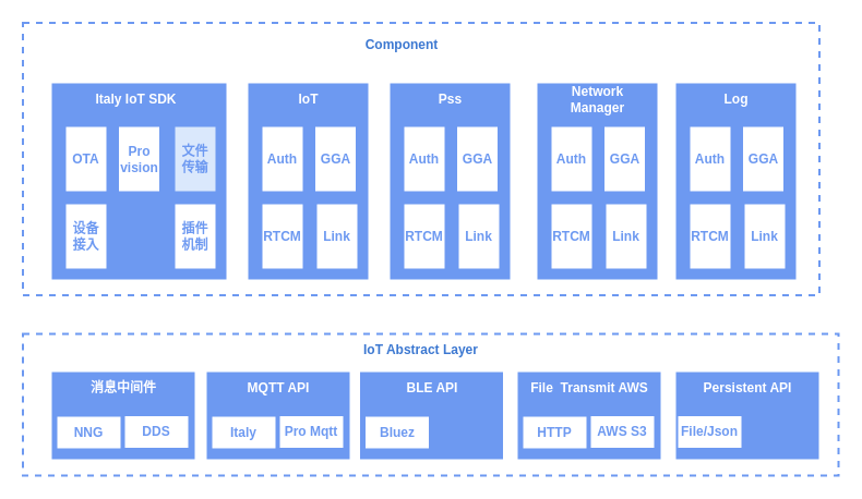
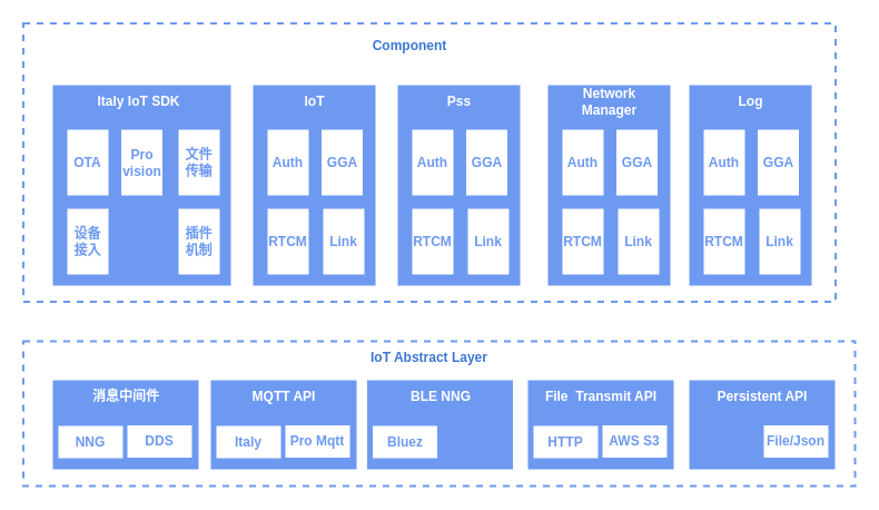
- <mxCell id="12" value="文件传输" style="rounded=0;whiteSpace=wrap;html=1;strokeColor=none;fontColor=#6D99F1;fontStyle=1;fillColor=#dae8fc;" vertex="1" parent="1"><mxGeometry x="160" y="116" width="37" height="59" as="geometry" /></mxCell>
+ <mxCell id="12" value="文件传输" style="rounded=0;whiteSpace=wrap;html=1;strokeColor=none;fontColor=#6D99F1;fontStyle=1" vertex="1" parent="1"><mxGeometry x="160" y="116" width="37" height="59" as="geometry" /></mxCell>
- <mxCell id="48" value="BLE API" style="text;html=1;strokeColor=none;fillColor=none;align=center;verticalAlign=middle;whiteSpace=wrap;rounded=0;fontColor=#FFFFFF;fontStyle=1;movable=1;resizable=1;rotatable=1;deletable=1;editable=1;locked=0;connectable=1;" vertex="1" parent="1"><mxGeometry x="330.5" y="341" width="130" height="30" as="geometry" /></mxCell>
+ <mxCell id="48" value="BLE NNG" style="text;html=1;strokeColor=none;fillColor=none;align=center;verticalAlign=middle;whiteSpace=wrap;rounded=0;fontColor=#FFFFFF;fontStyle=1;movable=1;resizable=1;rotatable=1;deletable=1;editable=1;locked=0;connectable=1;" vertex="1" parent="1"><mxGeometry x="330.5" y="341" width="130" height="30" as="geometry" /></mxCell>
- <mxCell id="51" value="File&amp;nbsp; Transmit AWS" style="text;html=1;strokeColor=none;fillColor=none;align=center;verticalAlign=middle;whiteSpace=wrap;rounded=0;fontColor=#FFFFFF;fontStyle=1;movable=1;resizable=1;rotatable=1;deletable=1;editable=1;locked=0;connectable=1;" vertex="1" parent="1"><mxGeometry x="475" y="341" width="130" height="30" as="geometry" /></mxCell>
+ <mxCell id="51" value="File&amp;nbsp; Transmit API" style="text;html=1;strokeColor=none;fillColor=none;align=center;verticalAlign=middle;whiteSpace=wrap;rounded=0;fontColor=#FFFFFF;fontStyle=1;movable=1;resizable=1;rotatable=1;deletable=1;editable=1;locked=0;connectable=1;" vertex="1" parent="1"><mxGeometry x="475" y="341" width="130" height="30" as="geometry" /></mxCell>
- <mxCell id="56" value="File/Json" style="rounded=0;whiteSpace=wrap;html=1;strokeColor=none;fontColor=#6D99F1;fontStyle=1" vertex="1" parent="1"><mxGeometry x="621" y="381.5" width="58" height="29" as="geometry" /></mxCell>
+ <mxCell id="56" value="File/Json" style="rounded=0;whiteSpace=wrap;html=1;strokeColor=none;fontColor=#6D99F1;fontStyle=1" vertex="1" parent="1"><mxGeometry x="686" y="381.5" width="58" height="29" as="geometry" /></mxCell>
